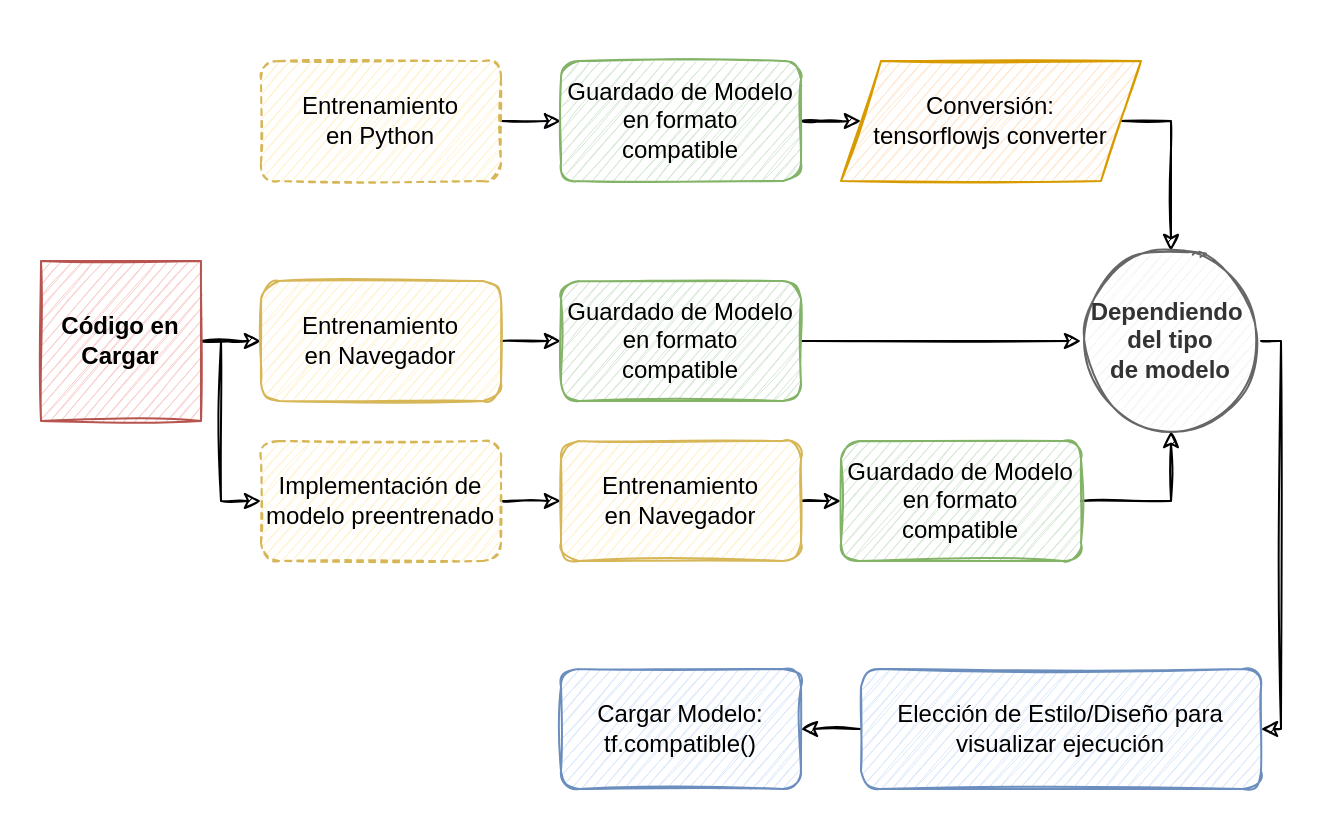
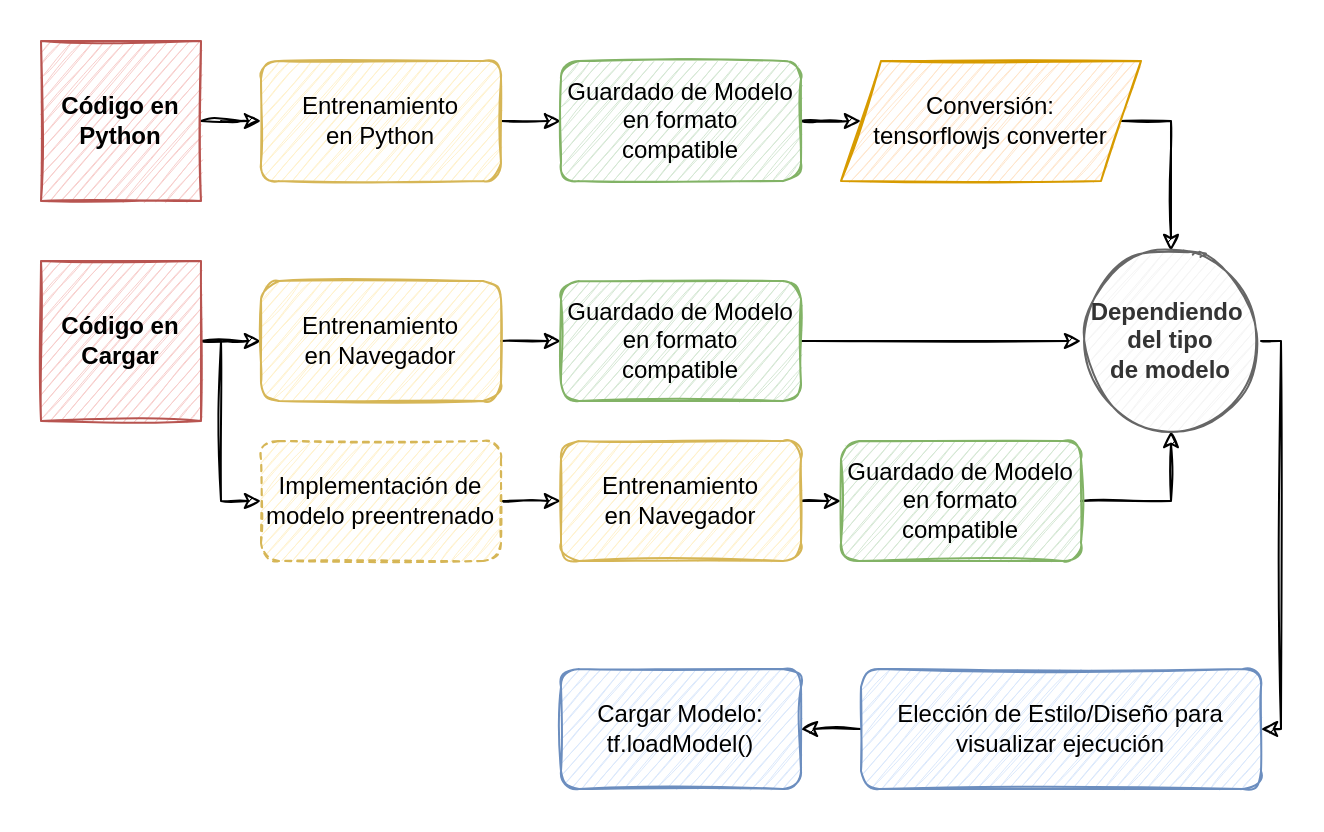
+ <mxCell id="3" value="Código en Python" style="whiteSpace=wrap;html=1;aspect=fixed;fillColor=#f8cecc;strokeColor=#b85450;fontStyle=1;rounded=0;sketch=1;" parent="1" vertex="1"><mxGeometry x="20" y="20" width="80" height="80" as="geometry" /></mxCell>
+ <mxCell id="2" style="edgeStyle=orthogonalEdgeStyle;rounded=0;orthogonalLoop=1;jettySize=auto;html=1;entryX=0;entryY=0.5;entryDx=0;entryDy=0;sketch=1;" parent="1" source="3" target="5" edge="1"><mxGeometry relative="1" as="geometry" /></mxCell>
- <mxCell id="5" value="Entrenamiento&lt;br&gt;en Python" style="rounded=1;whiteSpace=wrap;html=1;fillColor=#fff2cc;strokeColor=#d6b656;sketch=1;dashed=1;" parent="1" vertex="1"><mxGeometry x="130" y="30" width="120" height="60" as="geometry" /></mxCell>
+ <mxCell id="5" value="Entrenamiento&lt;br&gt;en Python" style="rounded=1;whiteSpace=wrap;html=1;fillColor=#fff2cc;strokeColor=#d6b656;sketch=1;" parent="1" vertex="1"><mxGeometry x="130" y="30" width="120" height="60" as="geometry" /></mxCell>
- <mxCell id="25" value="Cargar Modelo:&lt;br&gt;tf.compatible()" style="rounded=1;whiteSpace=wrap;html=1;fillColor=#dae8fc;strokeColor=#6c8ebf;sketch=1;shadow=0;" parent="1" vertex="1"><mxGeometry x="280" y="334" width="120" height="60" as="geometry" /></mxCell>
+ <mxCell id="25" value="Cargar Modelo:&lt;br&gt;tf.loadModel()" style="rounded=1;whiteSpace=wrap;html=1;fillColor=#dae8fc;strokeColor=#6c8ebf;sketch=1;shadow=0;" parent="1" vertex="1"><mxGeometry x="280" y="334" width="120" height="60" as="geometry" /></mxCell>
